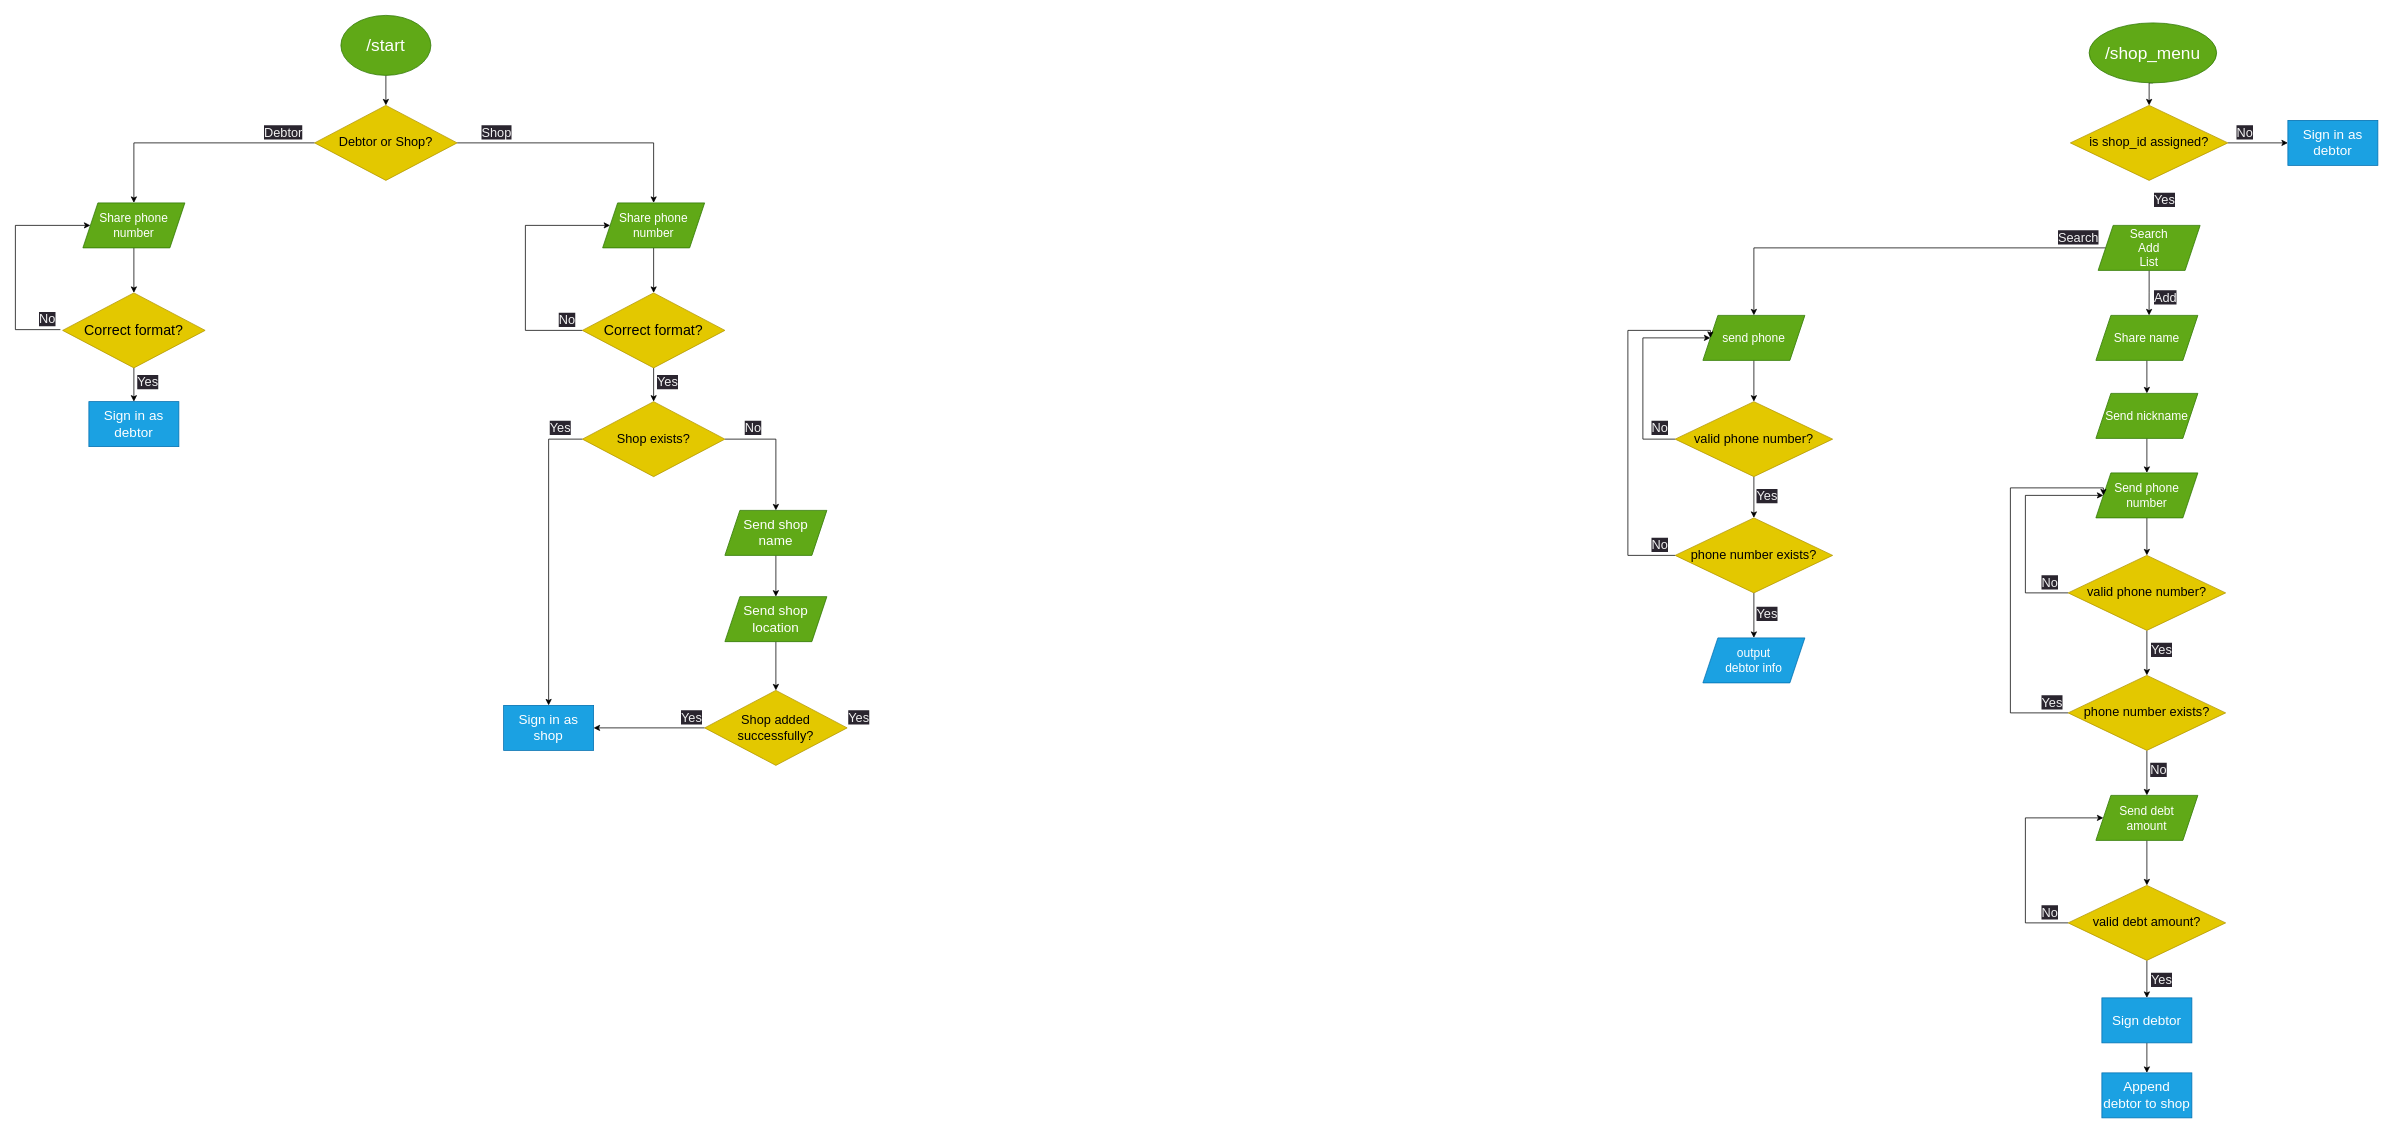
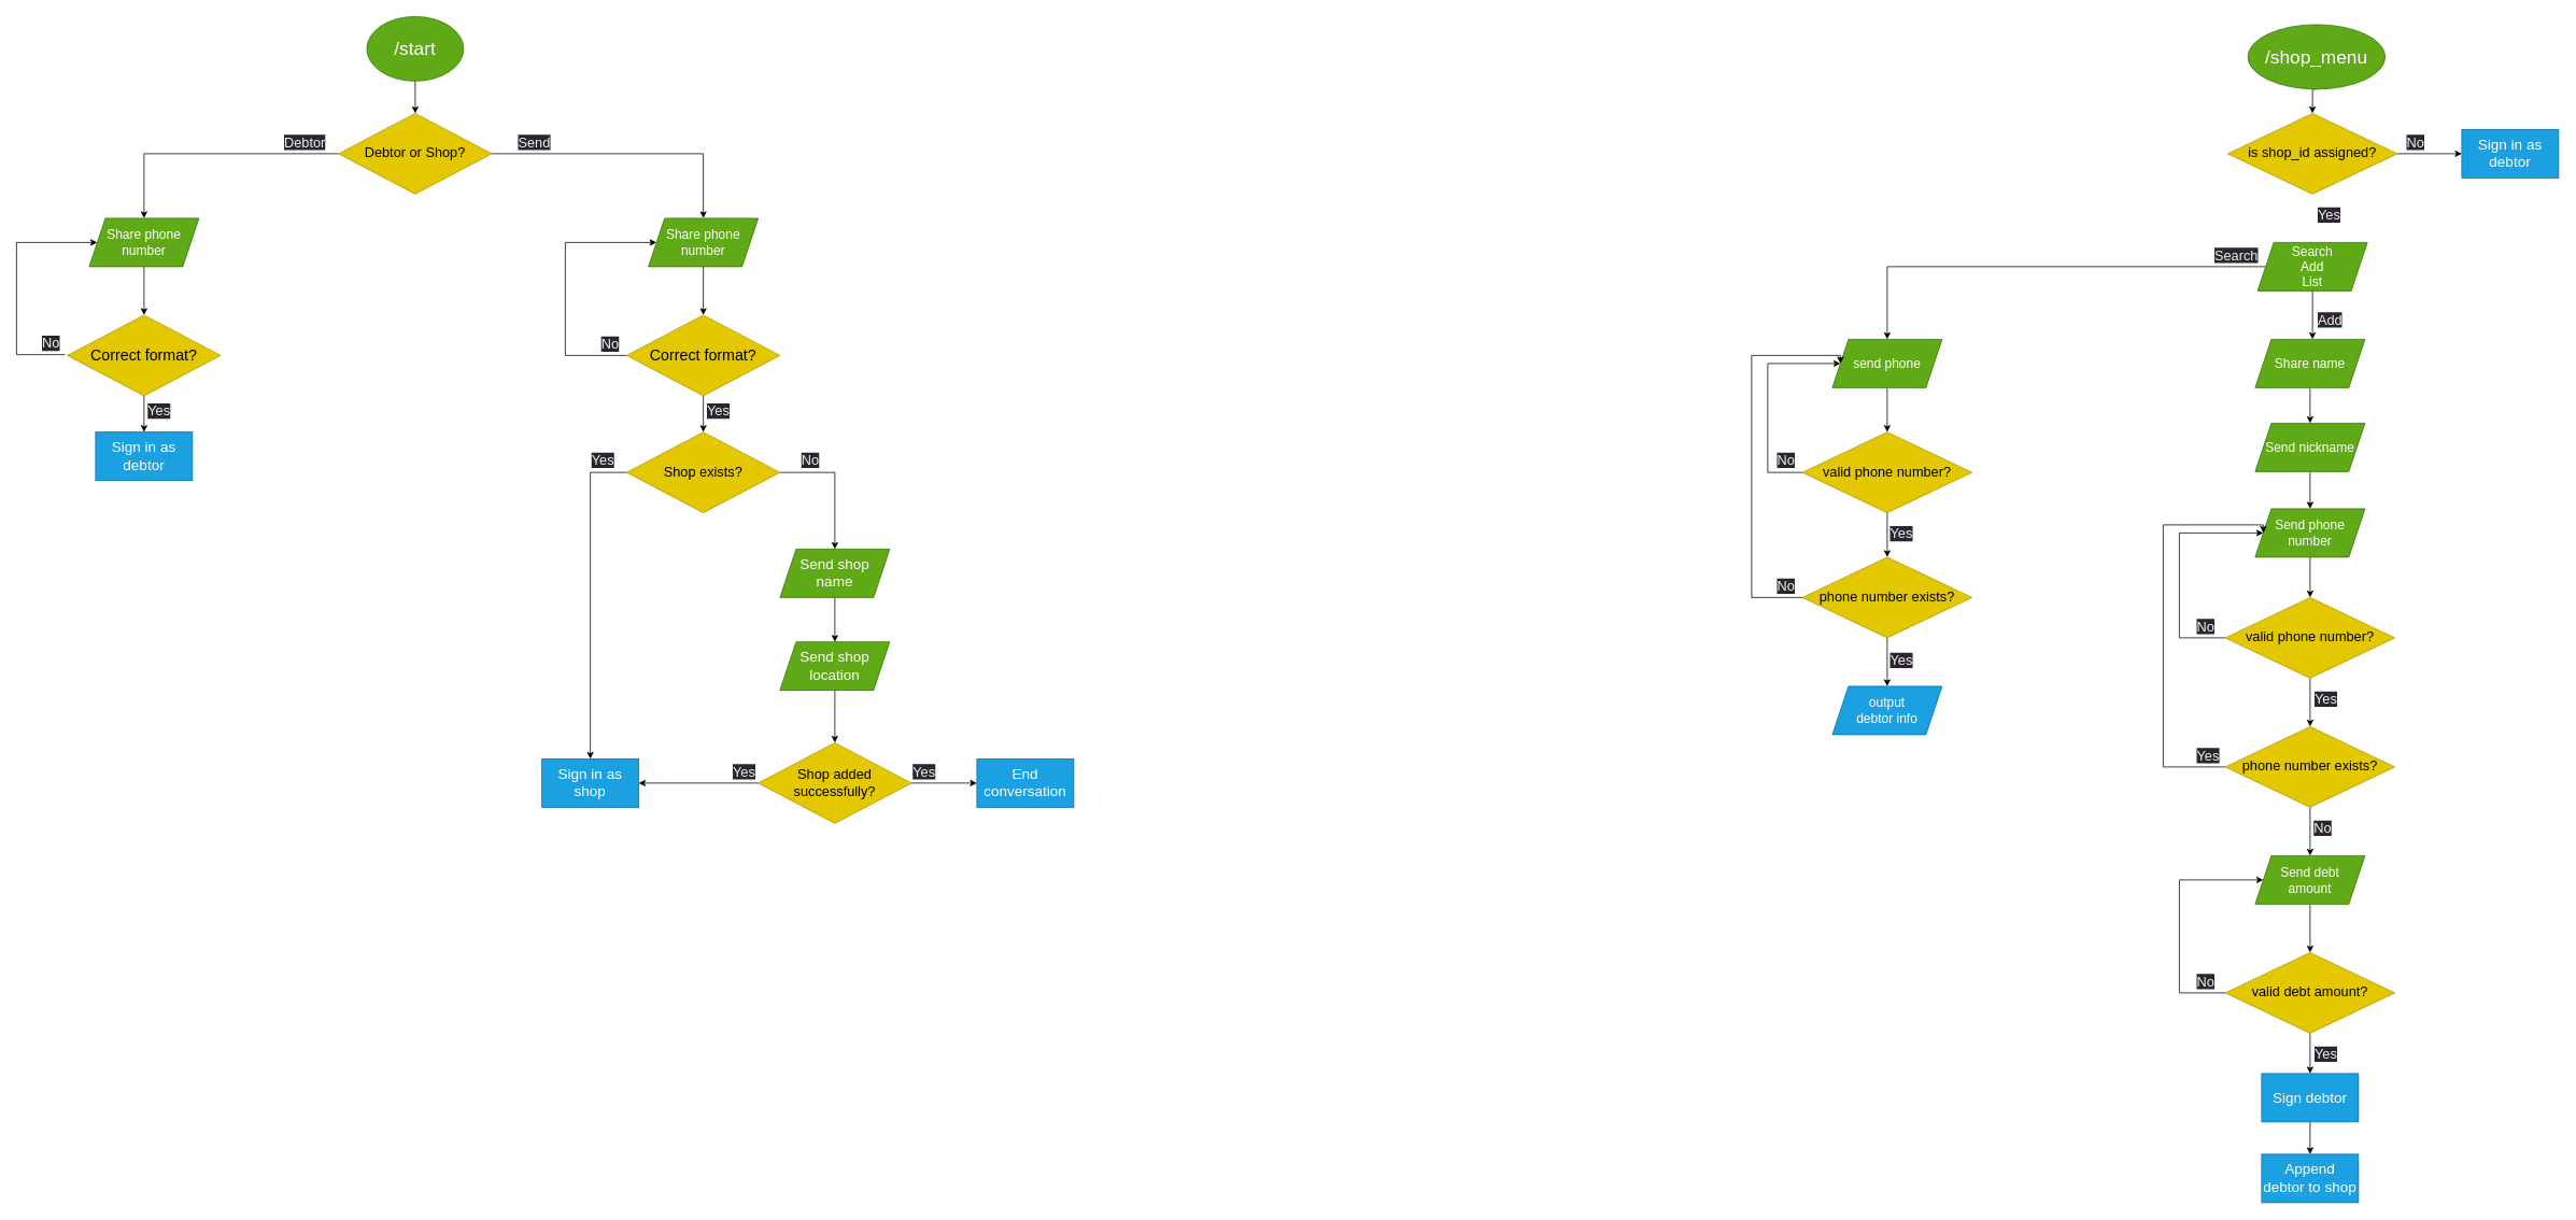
- <mxCell id="13" value="&lt;span style=&quot;color: rgb(240, 240, 240); font-family: Helvetica; font-size: 17px; font-style: normal; font-variant-ligatures: normal; font-variant-caps: normal; font-weight: 400; letter-spacing: normal; orphans: 2; text-align: center; text-indent: 0px; text-transform: none; widows: 2; word-spacing: 0px; -webkit-text-stroke-width: 0px; background-color: rgb(42, 37, 47); text-decoration-thickness: initial; text-decoration-style: initial; text-decoration-color: initial; float: none; display: inline !important;&quot;&gt;Shop&lt;/span&gt;" style="text;whiteSpace=wrap;html=1;" parent="1" vertex="1"><mxGeometry x="640" y="160" width="60" height="30" as="geometry" /></mxCell>
+ <mxCell id="13" value="&lt;span style=&quot;color: rgb(240, 240, 240); font-family: Helvetica; font-size: 17px; font-style: normal; font-variant-ligatures: normal; font-variant-caps: normal; font-weight: 400; letter-spacing: normal; orphans: 2; text-align: center; text-indent: 0px; text-transform: none; widows: 2; word-spacing: 0px; -webkit-text-stroke-width: 0px; background-color: rgb(42, 37, 47); text-decoration-thickness: initial; text-decoration-style: initial; text-decoration-color: initial; float: none; display: inline !important;&quot;&gt;Send&lt;/span&gt;" style="text;whiteSpace=wrap;html=1;" parent="1" vertex="1"><mxGeometry x="640" y="160" width="60" height="30" as="geometry" /></mxCell>
+ <mxCell id="35" style="edgeStyle=orthogonalEdgeStyle;rounded=0;orthogonalLoop=1;jettySize=auto;html=1;exitX=1;exitY=0.5;exitDx=0;exitDy=0;entryX=0;entryY=0.5;entryDx=0;entryDy=0;" parent="1" source="36" target="38" edge="1"><mxGeometry relative="1" as="geometry" /></mxCell>
+ <mxCell id="38" value="&lt;font style=&quot;font-size: 18px;&quot;&gt;End conversation&lt;/font&gt;" style="rounded=0;whiteSpace=wrap;html=1;fillColor=#1ba1e2;fontColor=#ffffff;strokeColor=#006EAF;" parent="1" vertex="1"><mxGeometry x="1210" y="940" width="120" height="60" as="geometry" /></mxCell>
